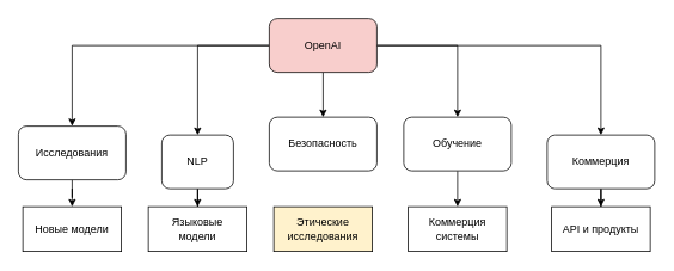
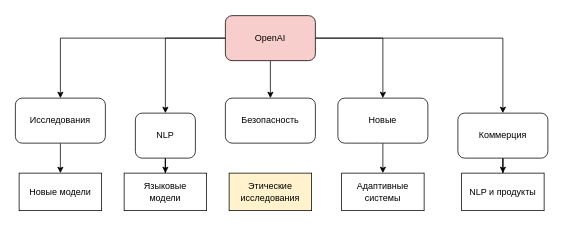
- <mxCell id="14" value="Обучение" style="rounded=1;whiteSpace=wrap;html=1;" vertex="1" parent="1"><mxGeometry x="450" y="130" width="120" height="60" as="geometry" /></mxCell>
+ <mxCell id="14" value="Новые" style="rounded=1;whiteSpace=wrap;html=1;" vertex="1" parent="1"><mxGeometry x="450" y="130" width="120" height="60" as="geometry" /></mxCell>
- <mxCell id="9" value="Исследования" style="rounded=1;whiteSpace=wrap;html=1;" vertex="1" parent="1"><mxGeometry x="20" y="140" width="120" height="60" as="geometry" /></mxCell>
+ <mxCell id="9" value="Исследования" style="rounded=1;whiteSpace=wrap;html=1;" vertex="1" parent="1"><mxGeometry x="20" y="130" width="120" height="60" as="geometry" /></mxCell>
- <mxCell id="20" value="Коммерция&lt;div&gt;системы&lt;/div&gt;" style="rounded=0;whiteSpace=wrap;html=1;" vertex="1" parent="1"><mxGeometry x="455" y="230" width="110" height="50" as="geometry" /></mxCell>
+ <mxCell id="20" value="Адаптивные&lt;div&gt;системы&lt;/div&gt;" style="rounded=0;whiteSpace=wrap;html=1;" vertex="1" parent="1"><mxGeometry x="455" y="230" width="110" height="50" as="geometry" /></mxCell>
- <mxCell id="21" value="API и продукты" style="rounded=0;whiteSpace=wrap;html=1;" vertex="1" parent="1"><mxGeometry x="615" y="230" width="110" height="50" as="geometry" /></mxCell>
+ <mxCell id="21" value="NLP и продукты" style="rounded=0;whiteSpace=wrap;html=1;" vertex="1" parent="1"><mxGeometry x="615" y="230" width="110" height="50" as="geometry" /></mxCell>
